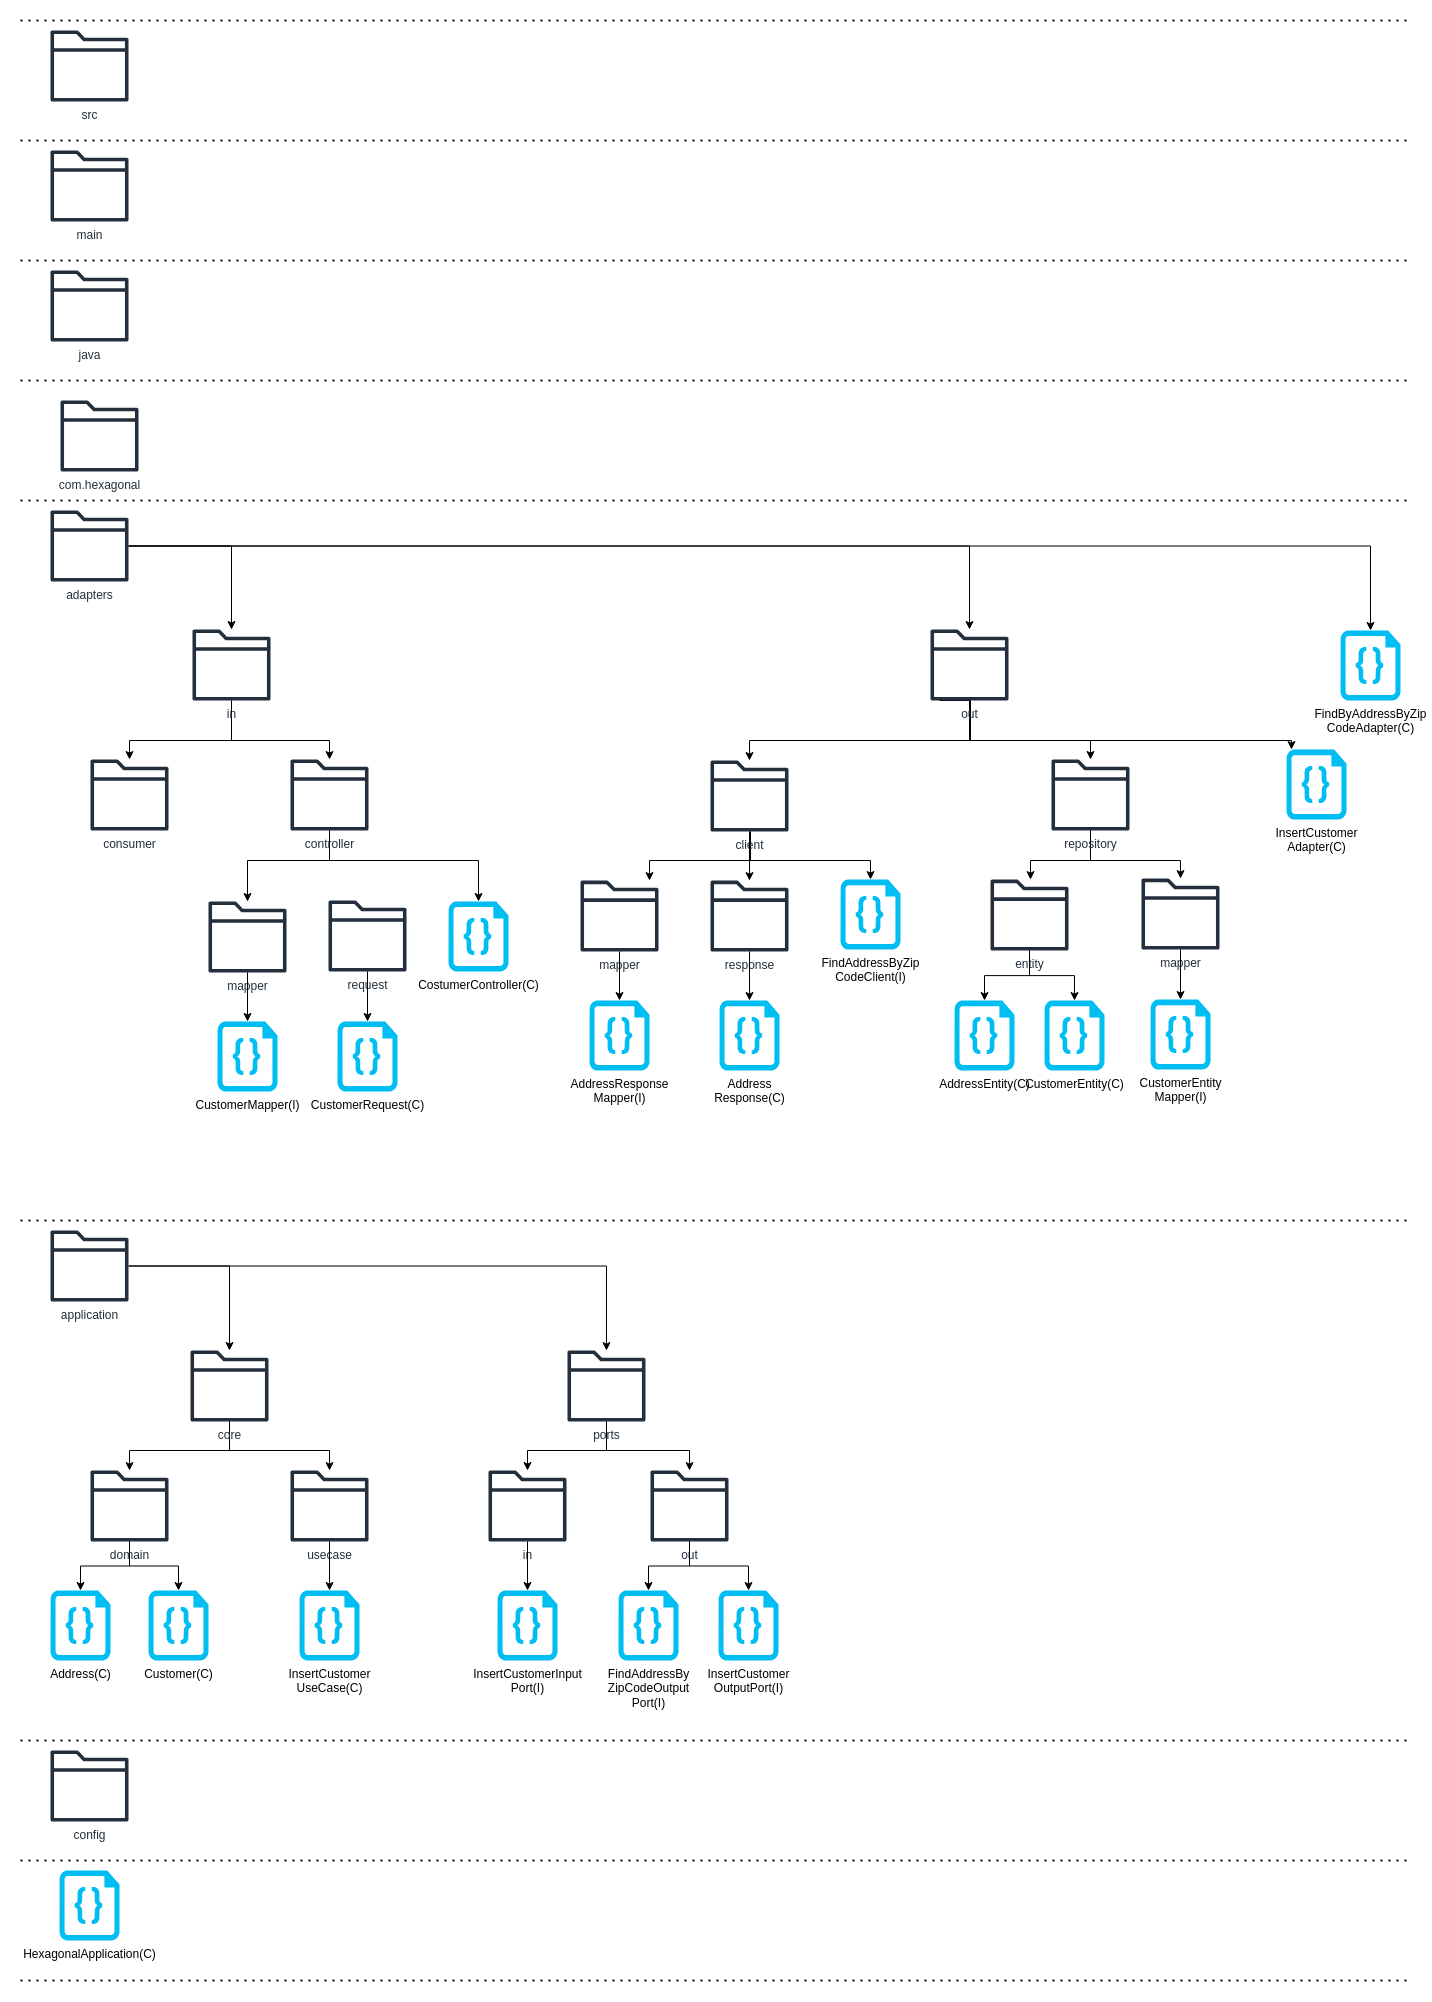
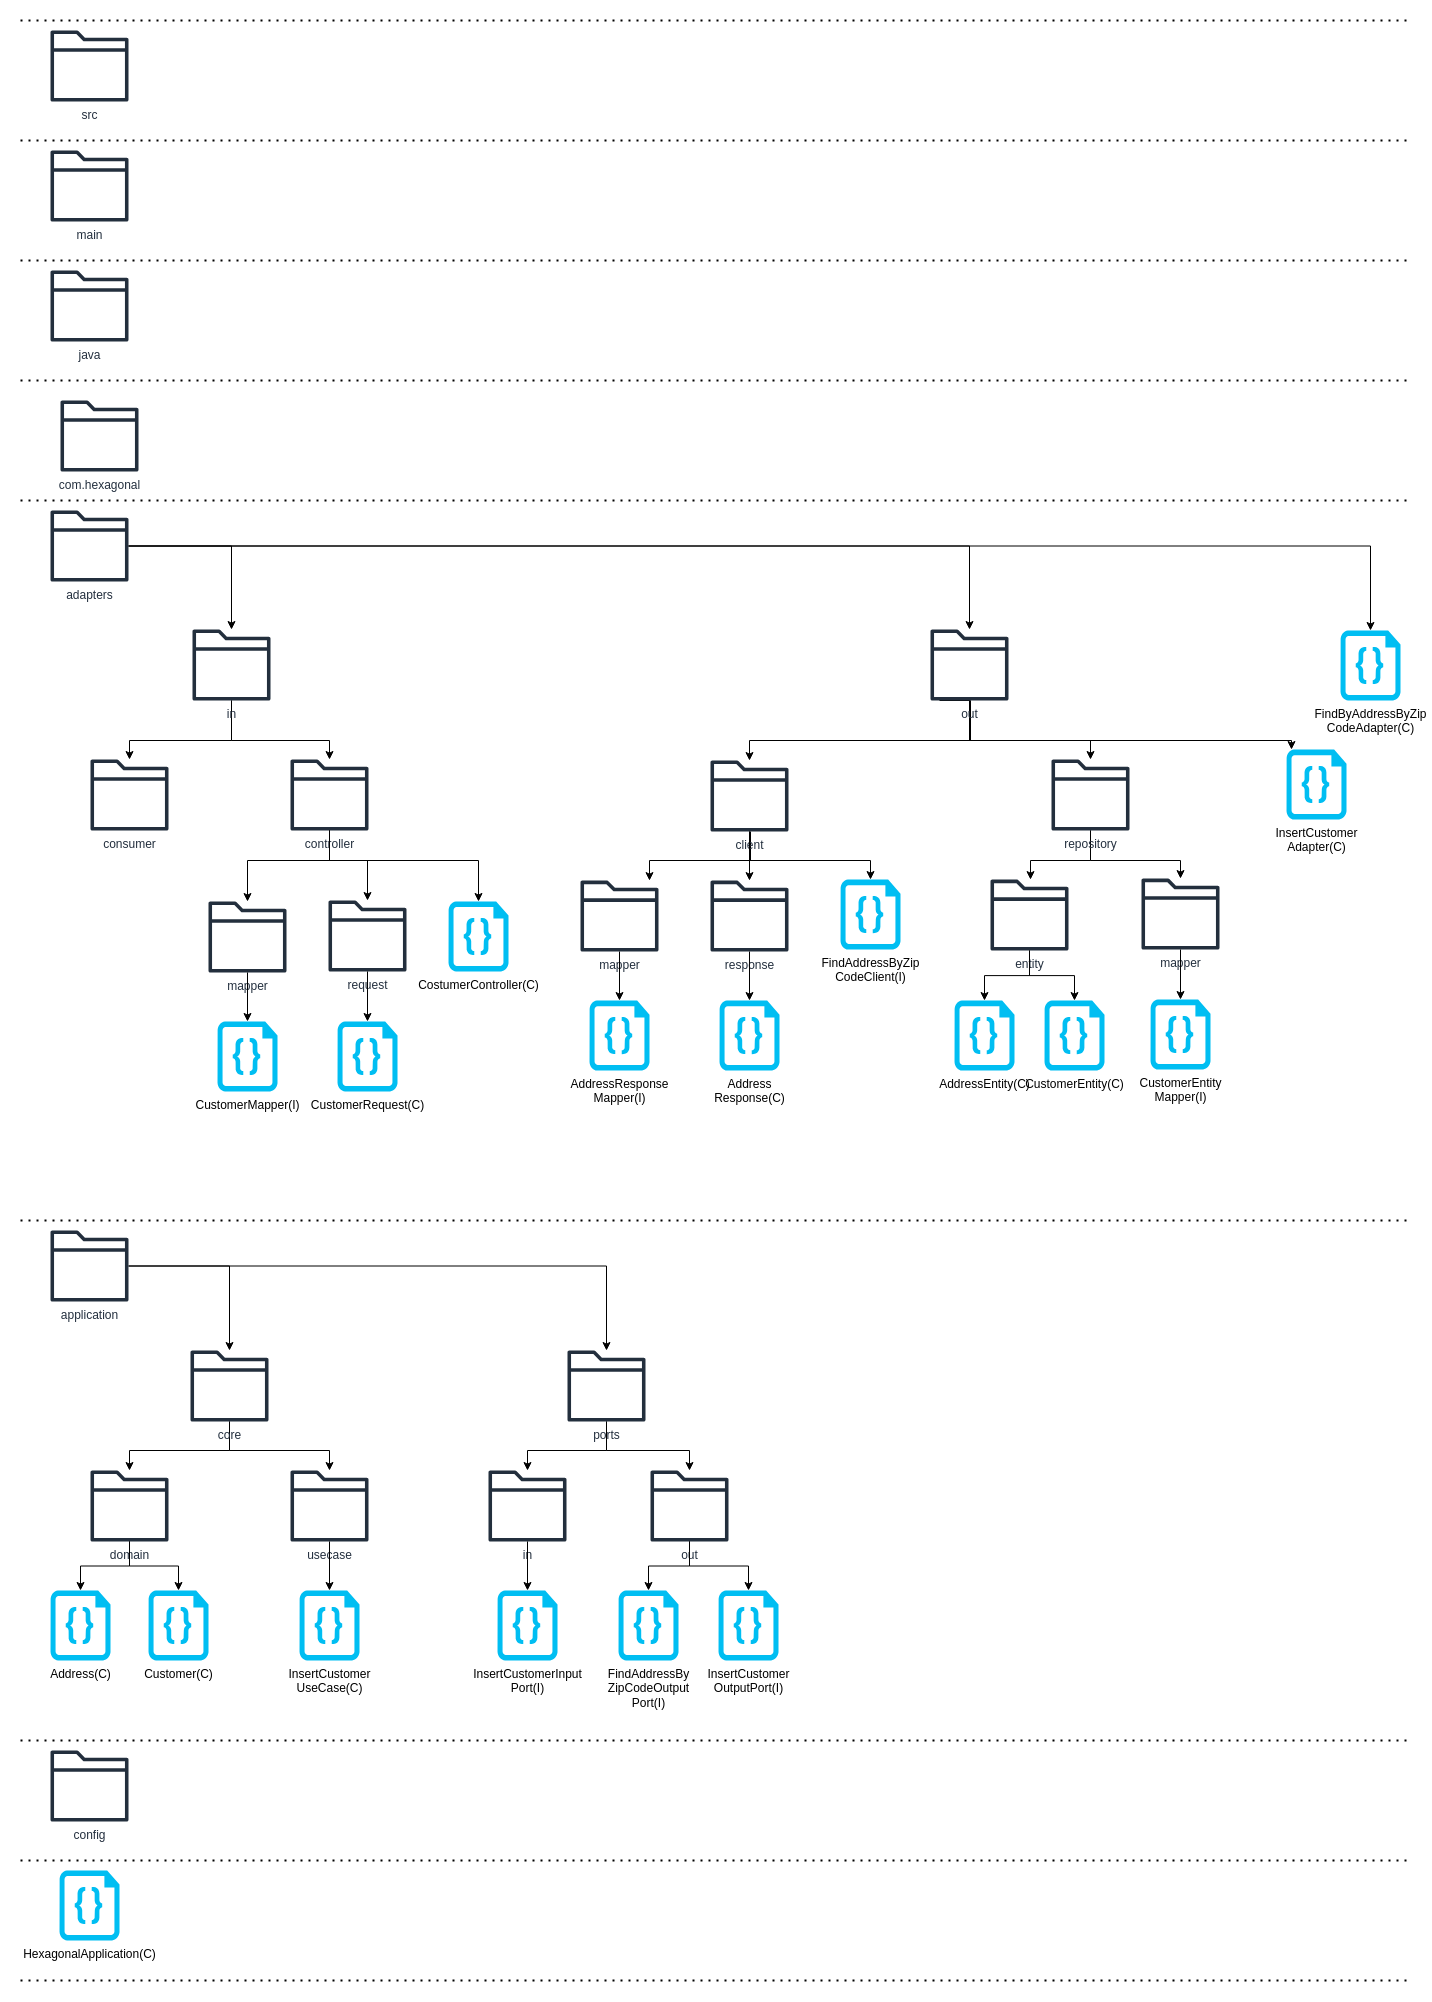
+ <mxCell id="39" style="edgeStyle=orthogonalEdgeStyle;rounded=0;orthogonalLoop=1;jettySize=auto;html=1;" edge="1" parent="1" source="40" target="41"><mxGeometry relative="1" as="geometry"><Array as="points"><mxPoint x="329" y="860" /><mxPoint x="367" y="860" /></Array></mxGeometry></mxCell>
